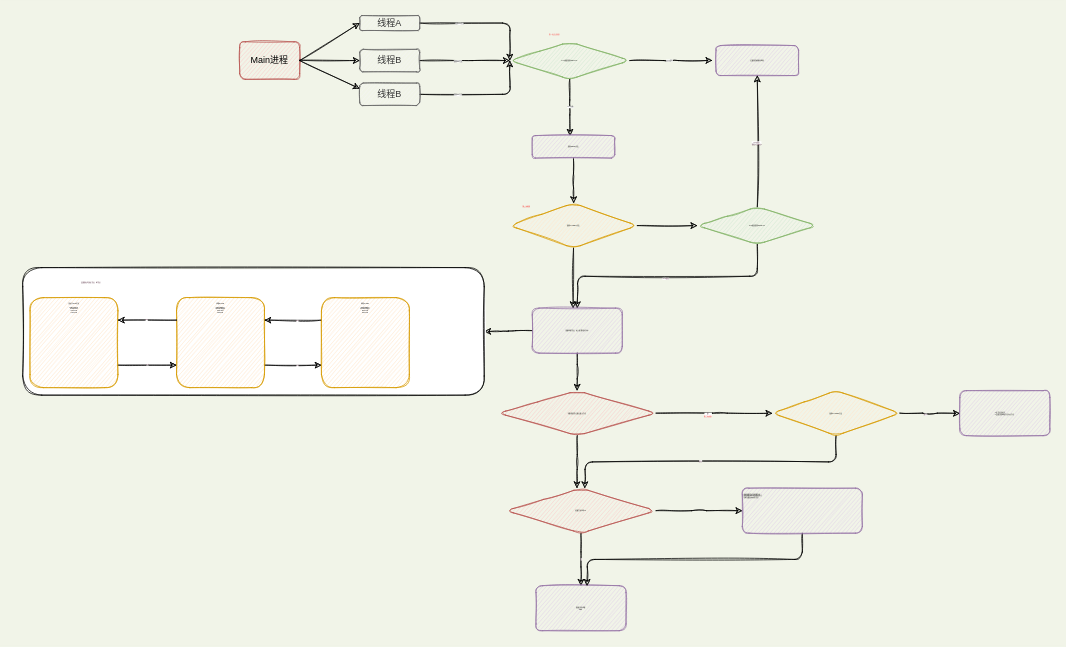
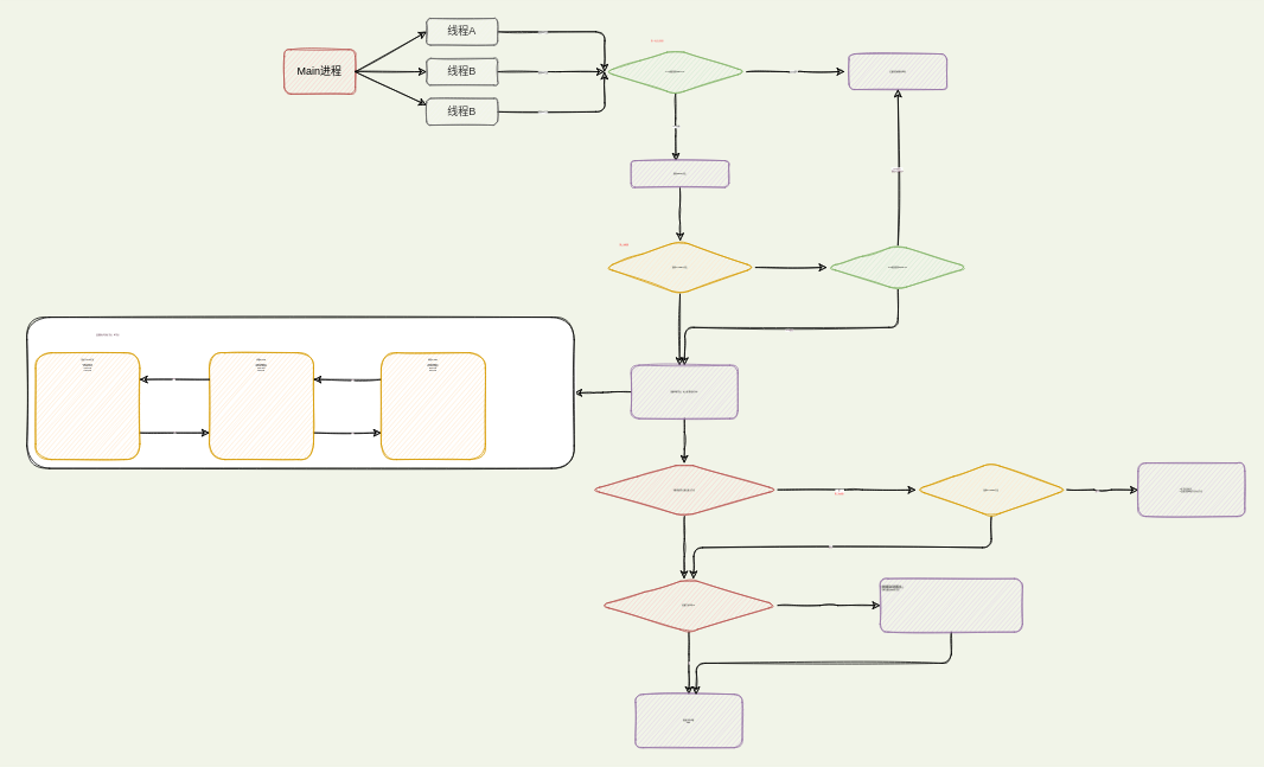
- <mxCell id="8" value="线程A" style="rounded=1;whiteSpace=wrap;html=1;sketch=1;fillColor=#f5f5f5;fontColor=#333333;strokeColor=#666666;" parent="1" vertex="1"><mxGeometry x="479" y="20" width="80" height="20" as="geometry" /></mxCell>
+ <mxCell id="8" value="线程A" style="rounded=1;whiteSpace=wrap;html=1;sketch=1;fillColor=#f5f5f5;fontColor=#333333;strokeColor=#666666;" parent="1" vertex="1"><mxGeometry x="479" y="20" width="80" height="30" as="geometry" /></mxCell>
